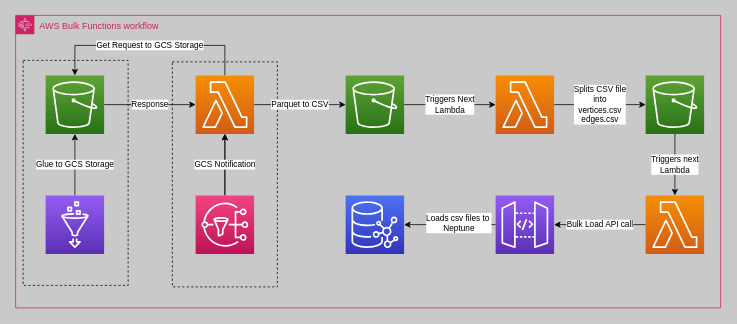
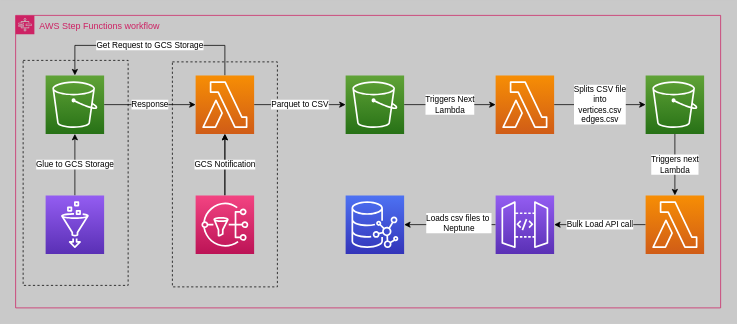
- <mxCell id="4" value="AWS Bulk Functions workflow" style="points=[[0,0],[0.25,0],[0.5,0],[0.75,0],[1,0],[1,0.25],[1,0.5],[1,0.75],[1,1],[0.75,1],[0.5,1],[0.25,1],[0,1],[0,0.75],[0,0.5],[0,0.25]];outlineConnect=0;gradientColor=none;html=1;whiteSpace=wrap;fontSize=12;fontStyle=0;shape=mxgraph.aws4.group;grIcon=mxgraph.aws4.group_aws_step_functions_workflow;strokeColor=#CD2264;fillColor=none;verticalAlign=top;align=left;spacingLeft=30;fontColor=#CD2264;dashed=0;labelBackgroundColor=none;" vertex="1" parent="1"><mxGeometry x="20" y="20" width="940" height="390" as="geometry" /></mxCell>
+ <mxCell id="4" value="AWS Step Functions workflow" style="points=[[0,0],[0.25,0],[0.5,0],[0.75,0],[1,0],[1,0.25],[1,0.5],[1,0.75],[1,1],[0.75,1],[0.5,1],[0.25,1],[0,1],[0,0.75],[0,0.5],[0,0.25]];outlineConnect=0;gradientColor=none;html=1;whiteSpace=wrap;fontSize=12;fontStyle=0;shape=mxgraph.aws4.group;grIcon=mxgraph.aws4.group_aws_step_functions_workflow;strokeColor=#CD2264;fillColor=none;verticalAlign=top;align=left;spacingLeft=30;fontColor=#CD2264;dashed=0;labelBackgroundColor=none;" vertex="1" parent="1"><mxGeometry x="20" y="20" width="940" height="390" as="geometry" /></mxCell>
